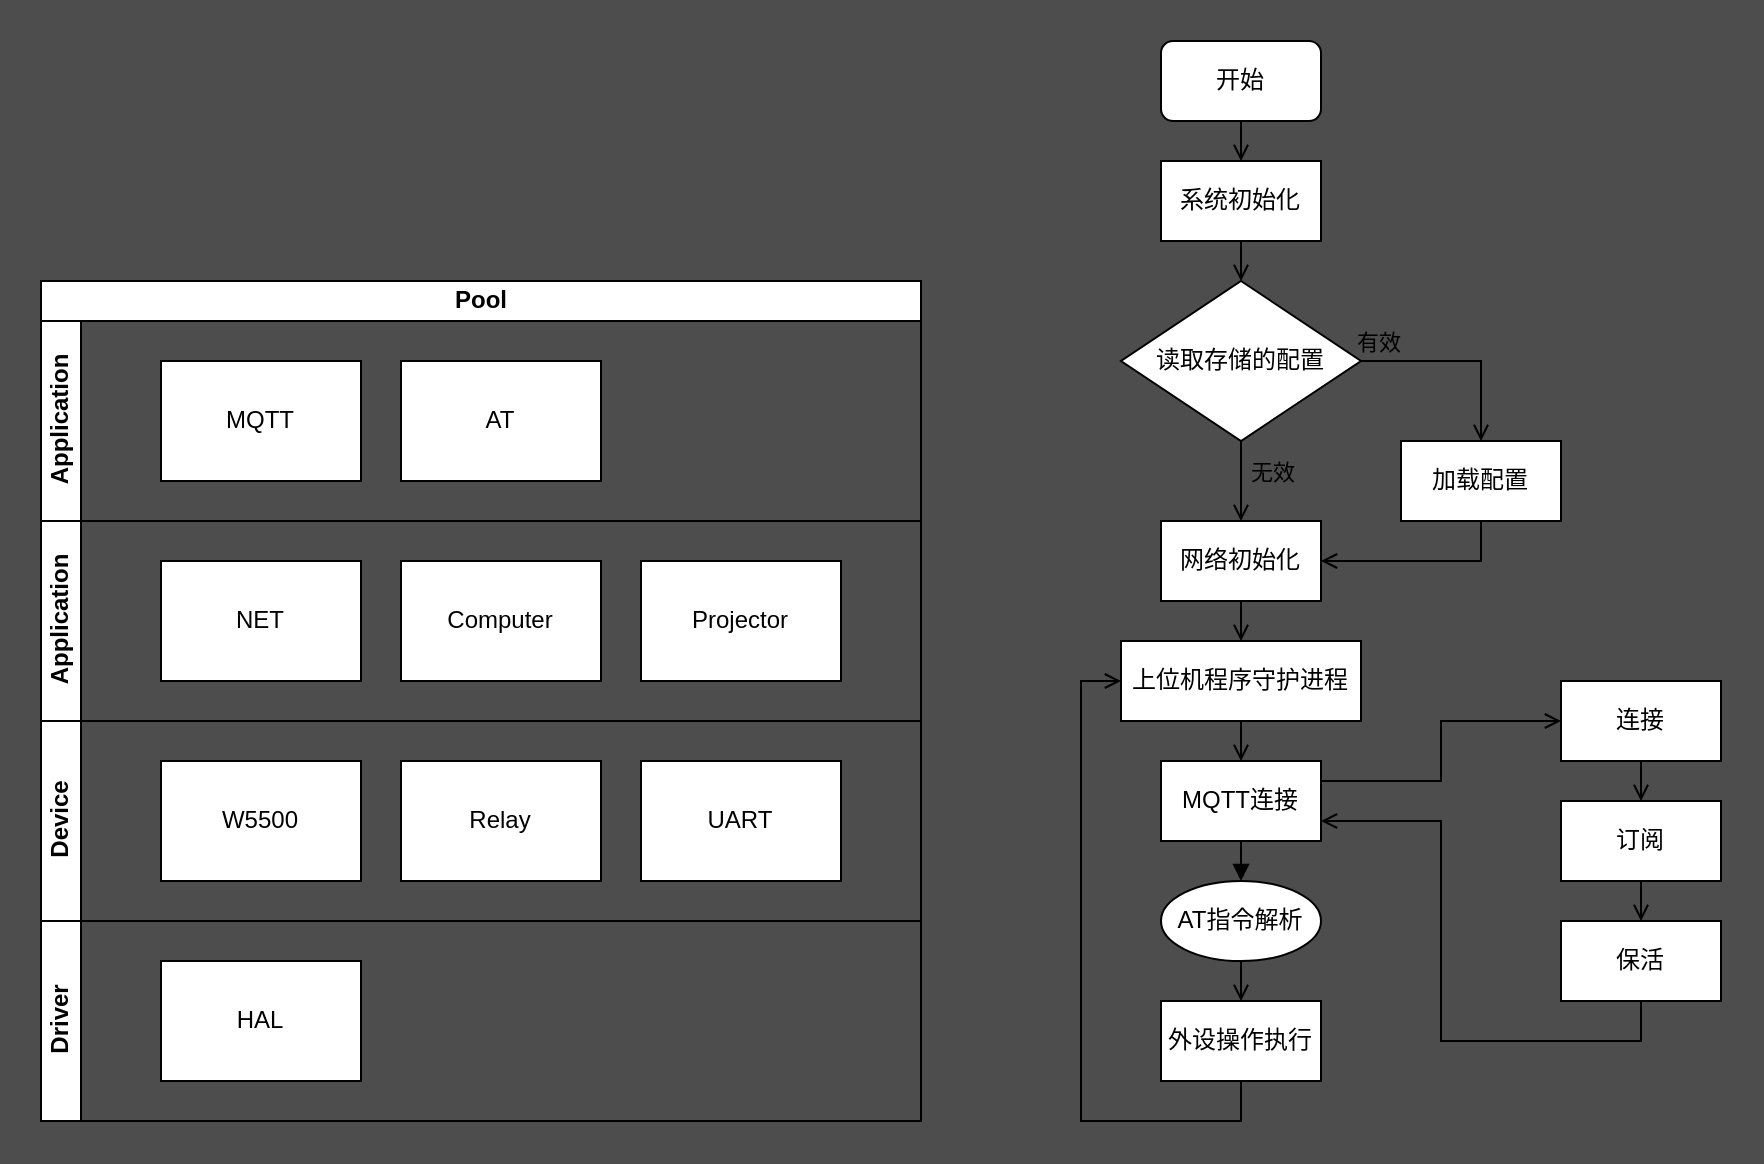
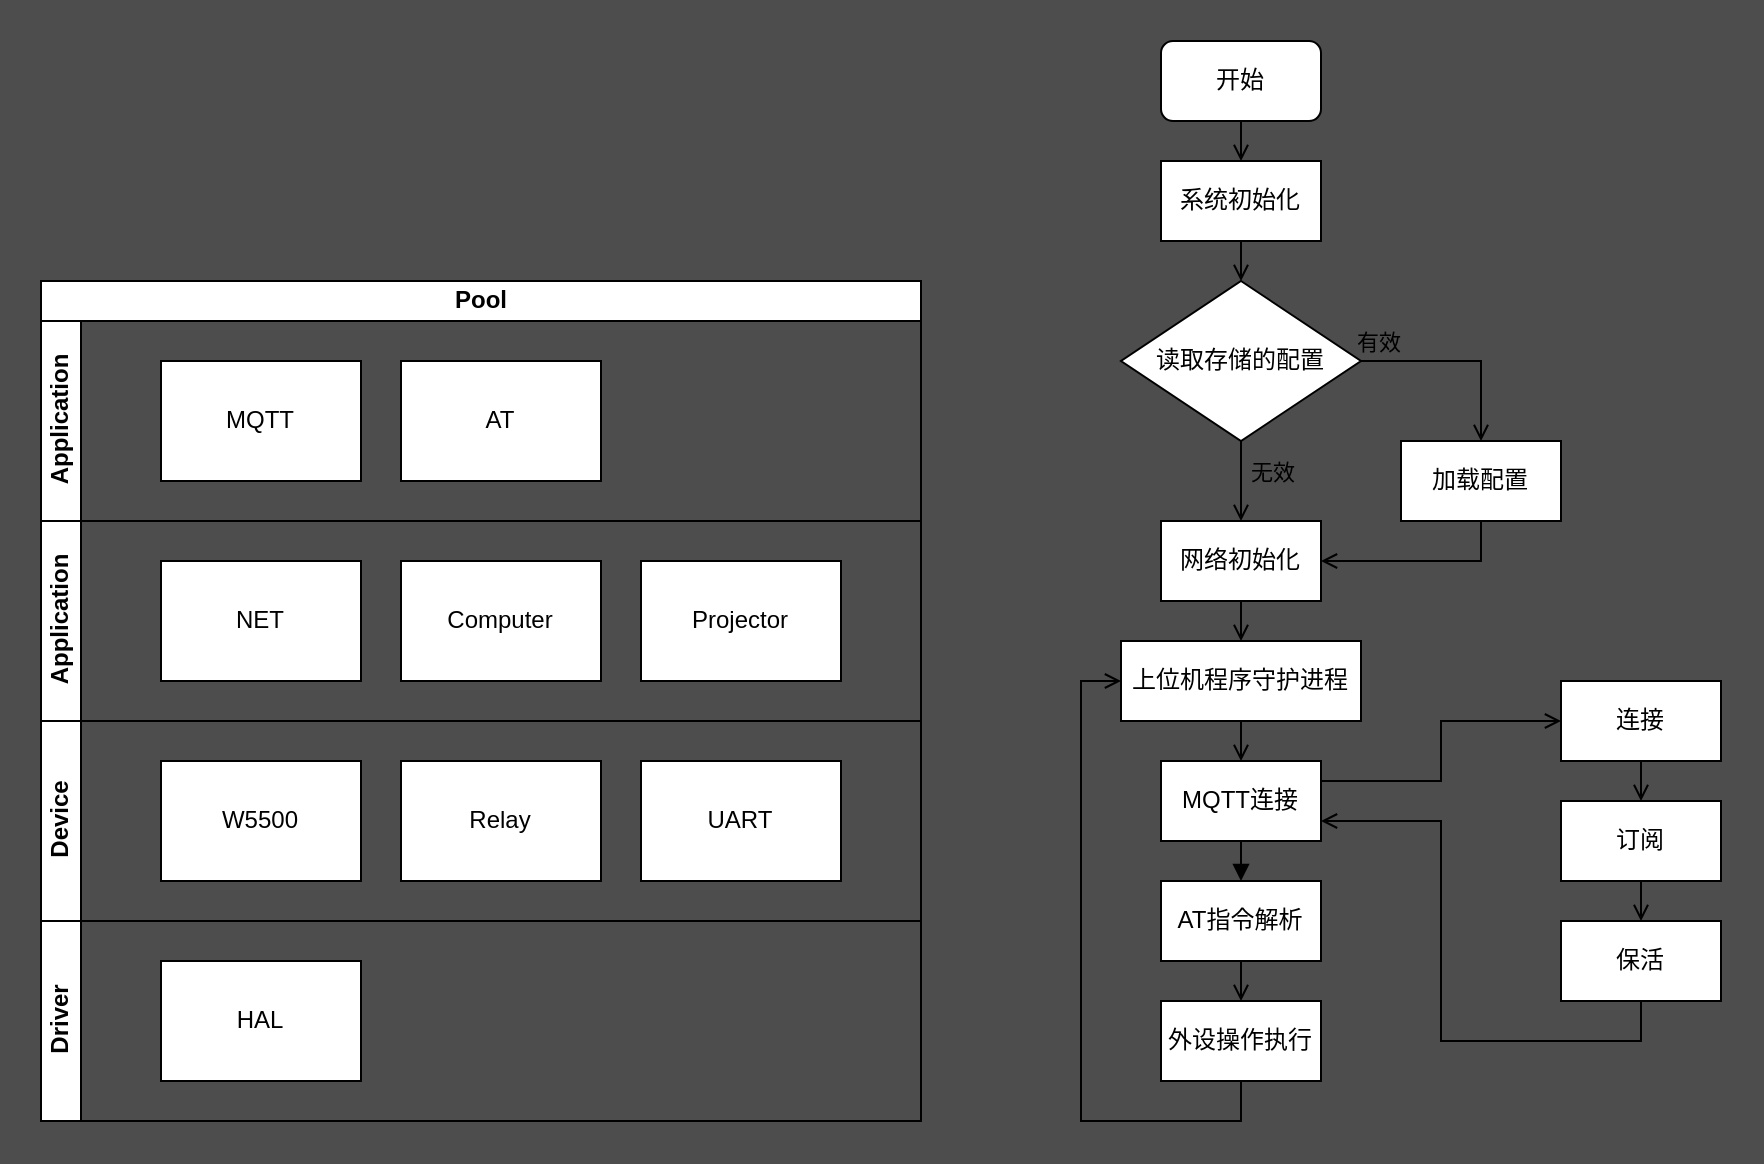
- <mxCell id="35" value="AT指令解析" style="ellipse;whiteSpace=wrap;html=1;labelBackgroundColor=none;" parent="1" vertex="1"><mxGeometry x="580" y="440" width="80" height="40" as="geometry" /></mxCell>
+ <mxCell id="35" value="AT指令解析" style="whiteSpace=wrap;html=1;labelBackgroundColor=none;" parent="1" vertex="1"><mxGeometry x="580" y="440" width="80" height="40" as="geometry" /></mxCell>
